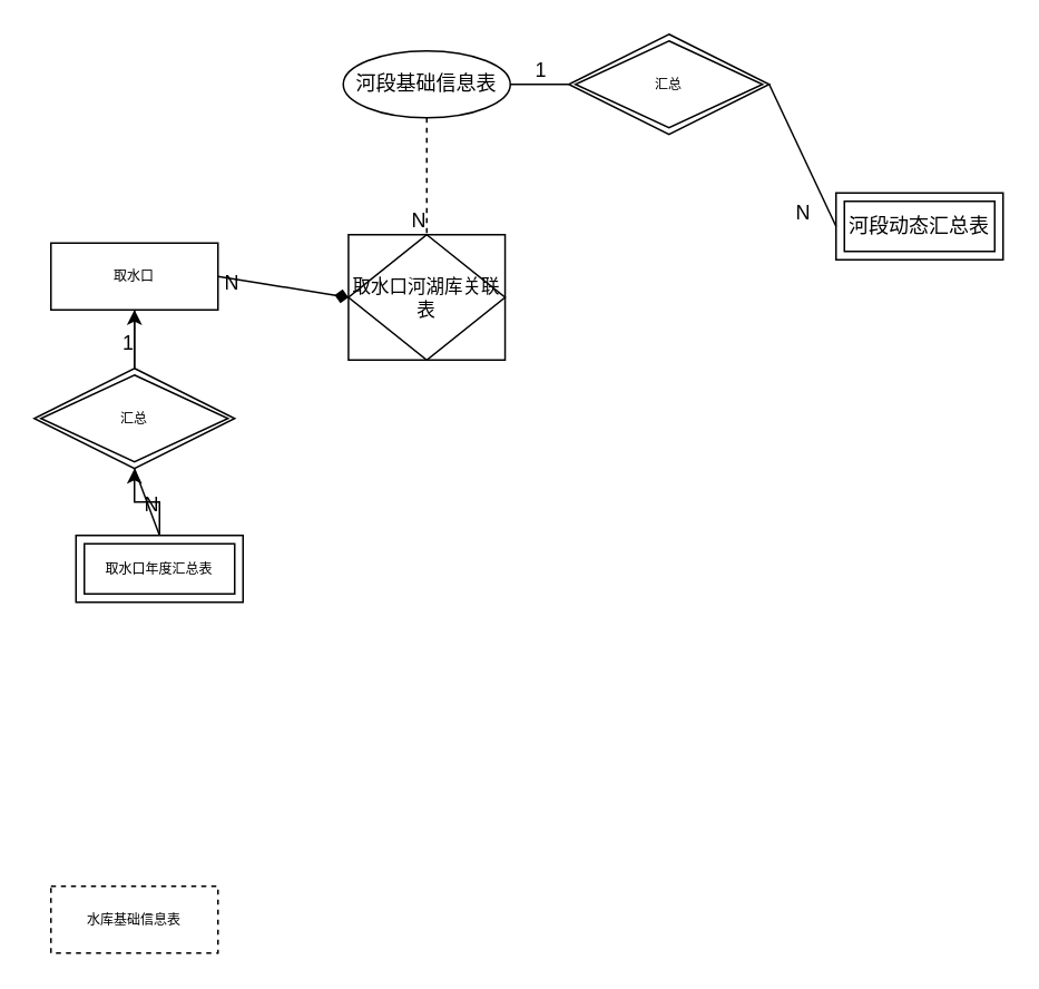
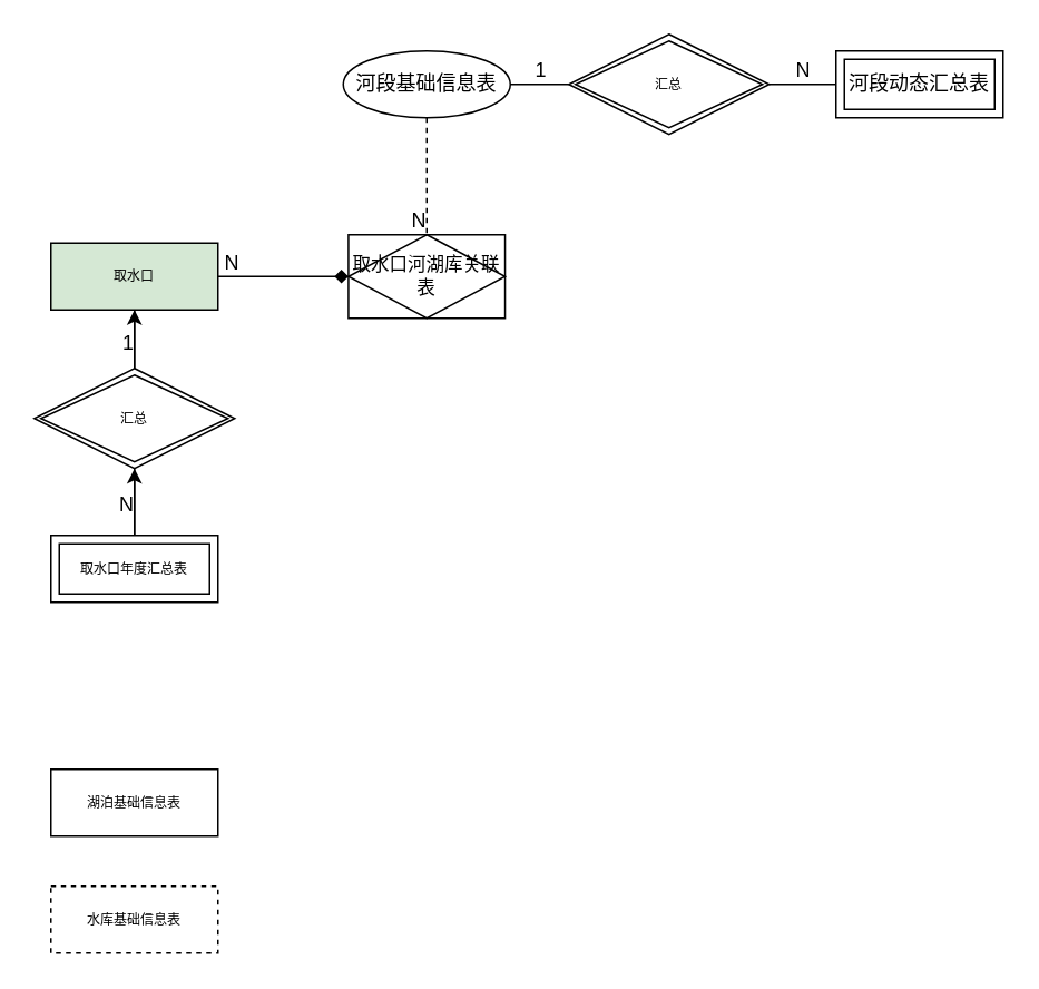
- <mxCell id="3" value="河段动态汇总表" style="shape=ext;margin=3;double=1;whiteSpace=wrap;html=1;align=center;" vertex="1" parent="1"><mxGeometry x="500" y="115" width="100" height="40" as="geometry" /></mxCell>
+ <mxCell id="3" value="河段动态汇总表" style="shape=ext;margin=3;double=1;whiteSpace=wrap;html=1;align=center;" vertex="1" parent="1"><mxGeometry x="500" y="30" width="100" height="40" as="geometry" /></mxCell>
- <mxCell id="5" value="取水口" style="whiteSpace=wrap;html=1;align=center;fontSize=8;" vertex="1" parent="1"><mxGeometry x="30" y="145" width="100" height="40" as="geometry" /></mxCell>
+ <mxCell id="5" value="取水口" style="whiteSpace=wrap;html=1;align=center;fontSize=8;fillColor=#d5e8d4;" vertex="1" parent="1"><mxGeometry x="30" y="145" width="100" height="40" as="geometry" /></mxCell>
- <mxCell id="4" value="&lt;font style=&quot;font-size: 11px&quot;&gt;取水口河湖库关联表&lt;/font&gt;" style="shape=associativeEntity;whiteSpace=wrap;html=1;align=center;fontSize=8;" vertex="1" parent="1"><mxGeometry x="208.12" y="140" width="93.75" height="75" as="geometry" /></mxCell>
+ <mxCell id="4" value="&lt;font style=&quot;font-size: 11px&quot;&gt;取水口河湖库关联表&lt;/font&gt;" style="shape=associativeEntity;whiteSpace=wrap;html=1;align=center;fontSize=8;" vertex="1" parent="1"><mxGeometry x="208.12" y="140" width="93.75" height="50" as="geometry" /></mxCell>
- <mxCell id="15" value="取水口年度汇总表" style="shape=ext;margin=3;double=1;whiteSpace=wrap;html=1;align=center;fontSize=8;" vertex="1" parent="1"><mxGeometry x="45" y="320" width="100" height="40" as="geometry" /></mxCell>
+ <mxCell id="15" value="取水口年度汇总表" style="shape=ext;margin=3;double=1;whiteSpace=wrap;html=1;align=center;fontSize=8;" vertex="1" parent="1"><mxGeometry x="30" y="320" width="100" height="40" as="geometry" /></mxCell>
+ <mxCell id="23" value="湖泊基础信息表" style="whiteSpace=wrap;html=1;align=center;fontSize=8;" vertex="1" parent="1"><mxGeometry x="30" y="460" width="100" height="40" as="geometry" /></mxCell>
